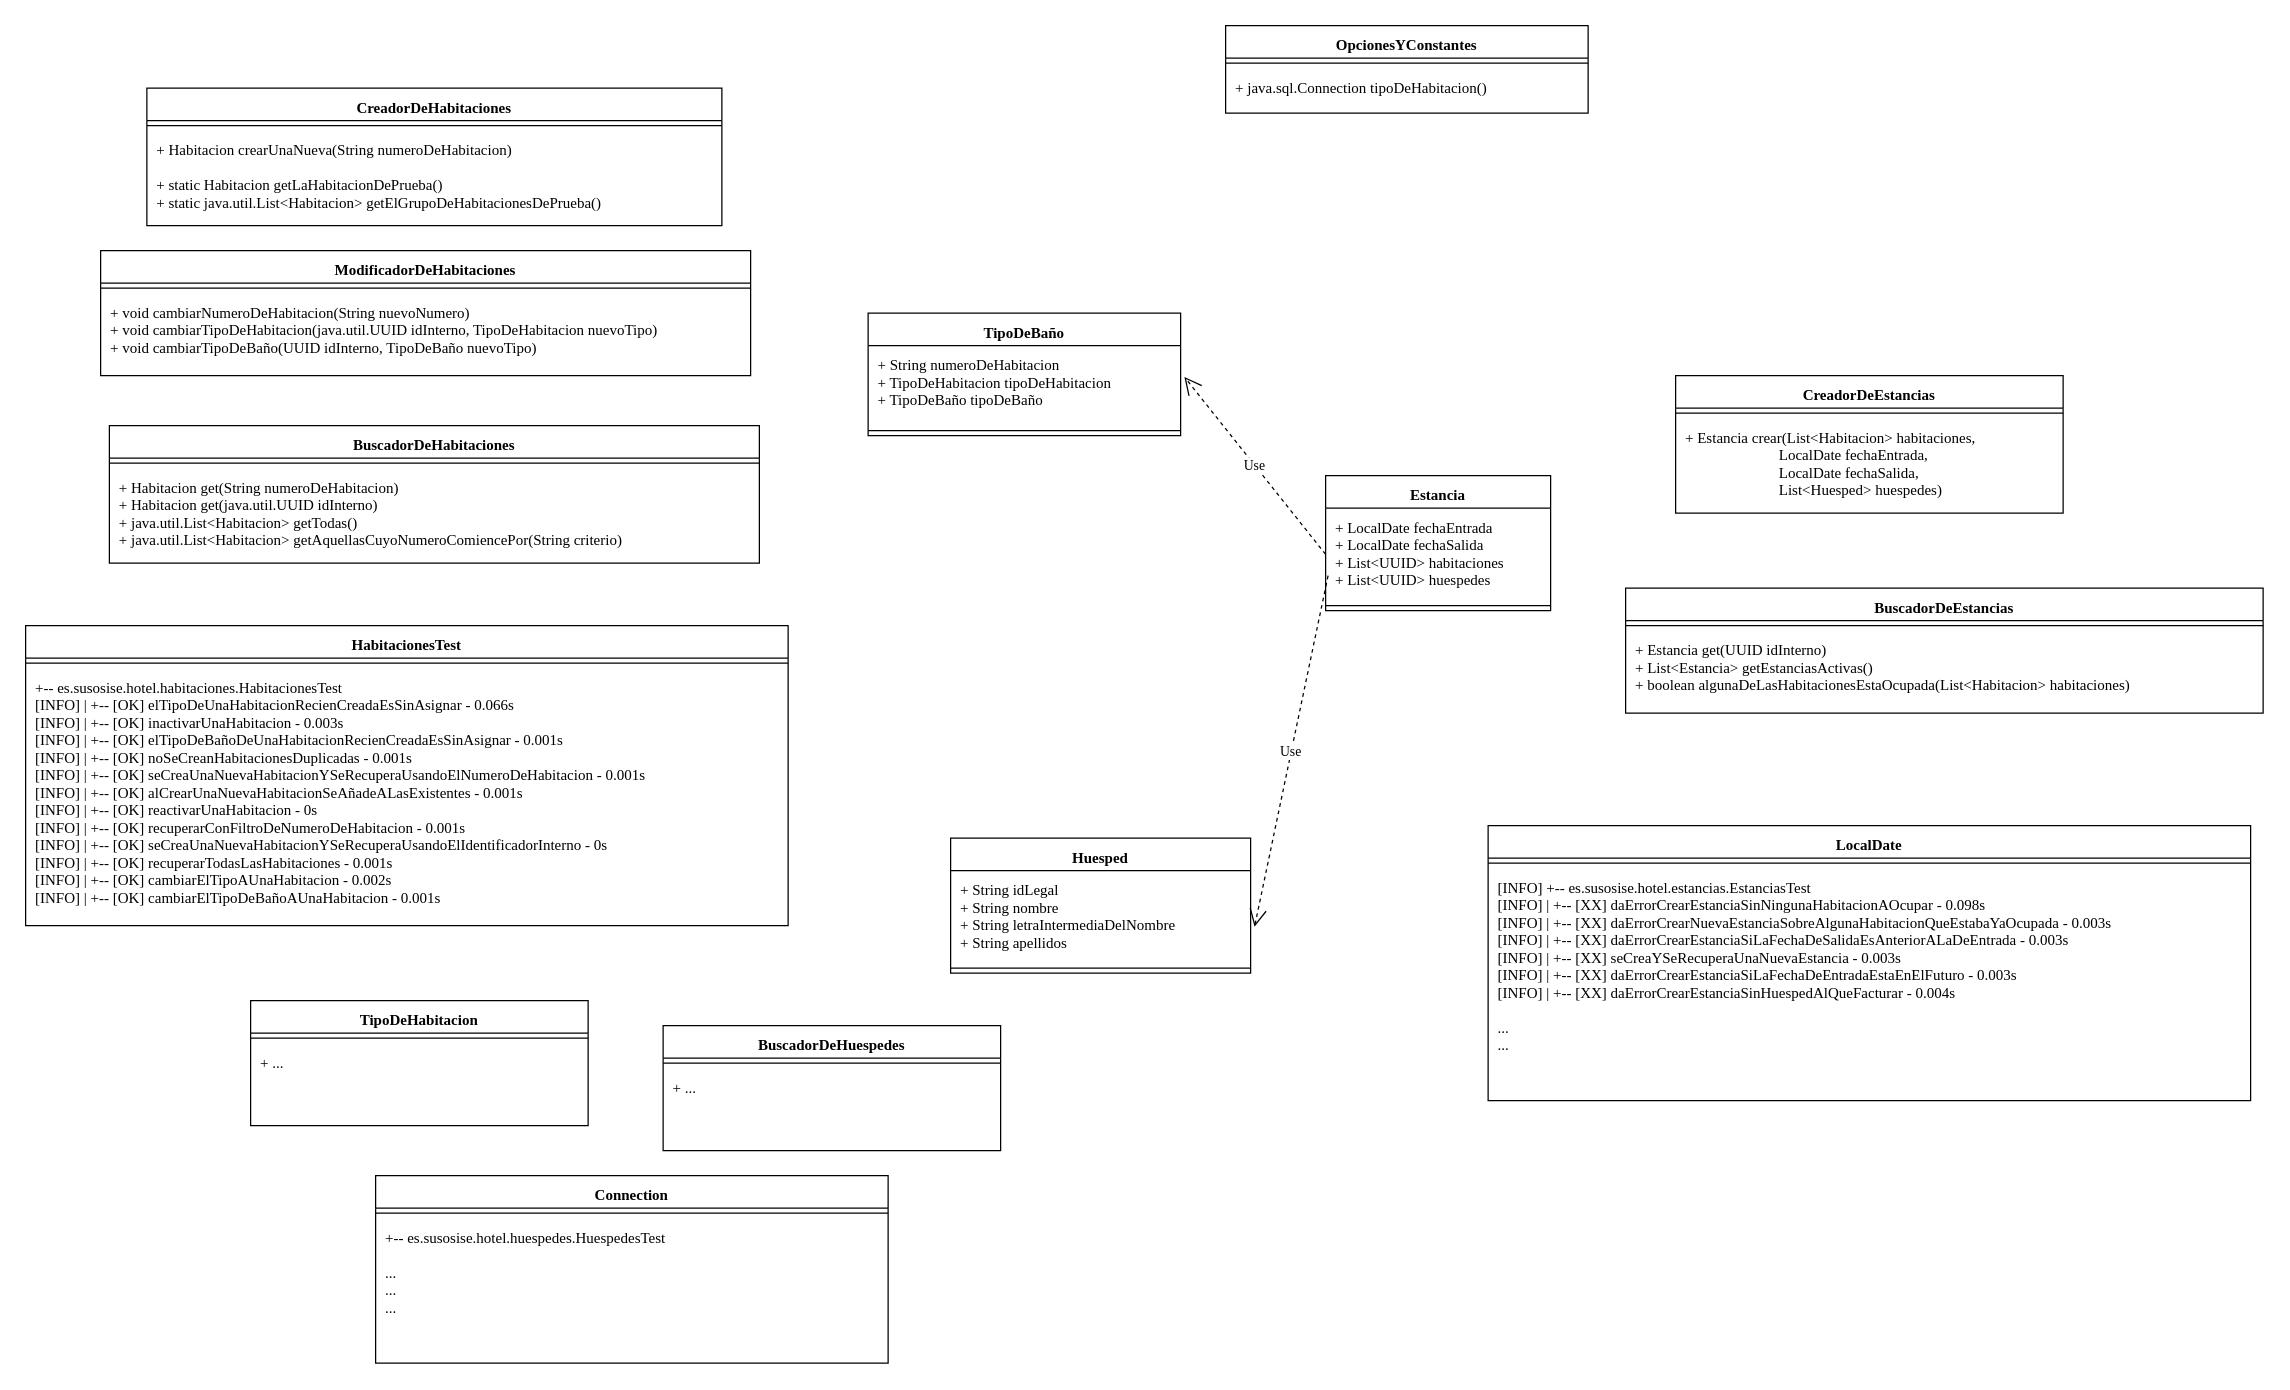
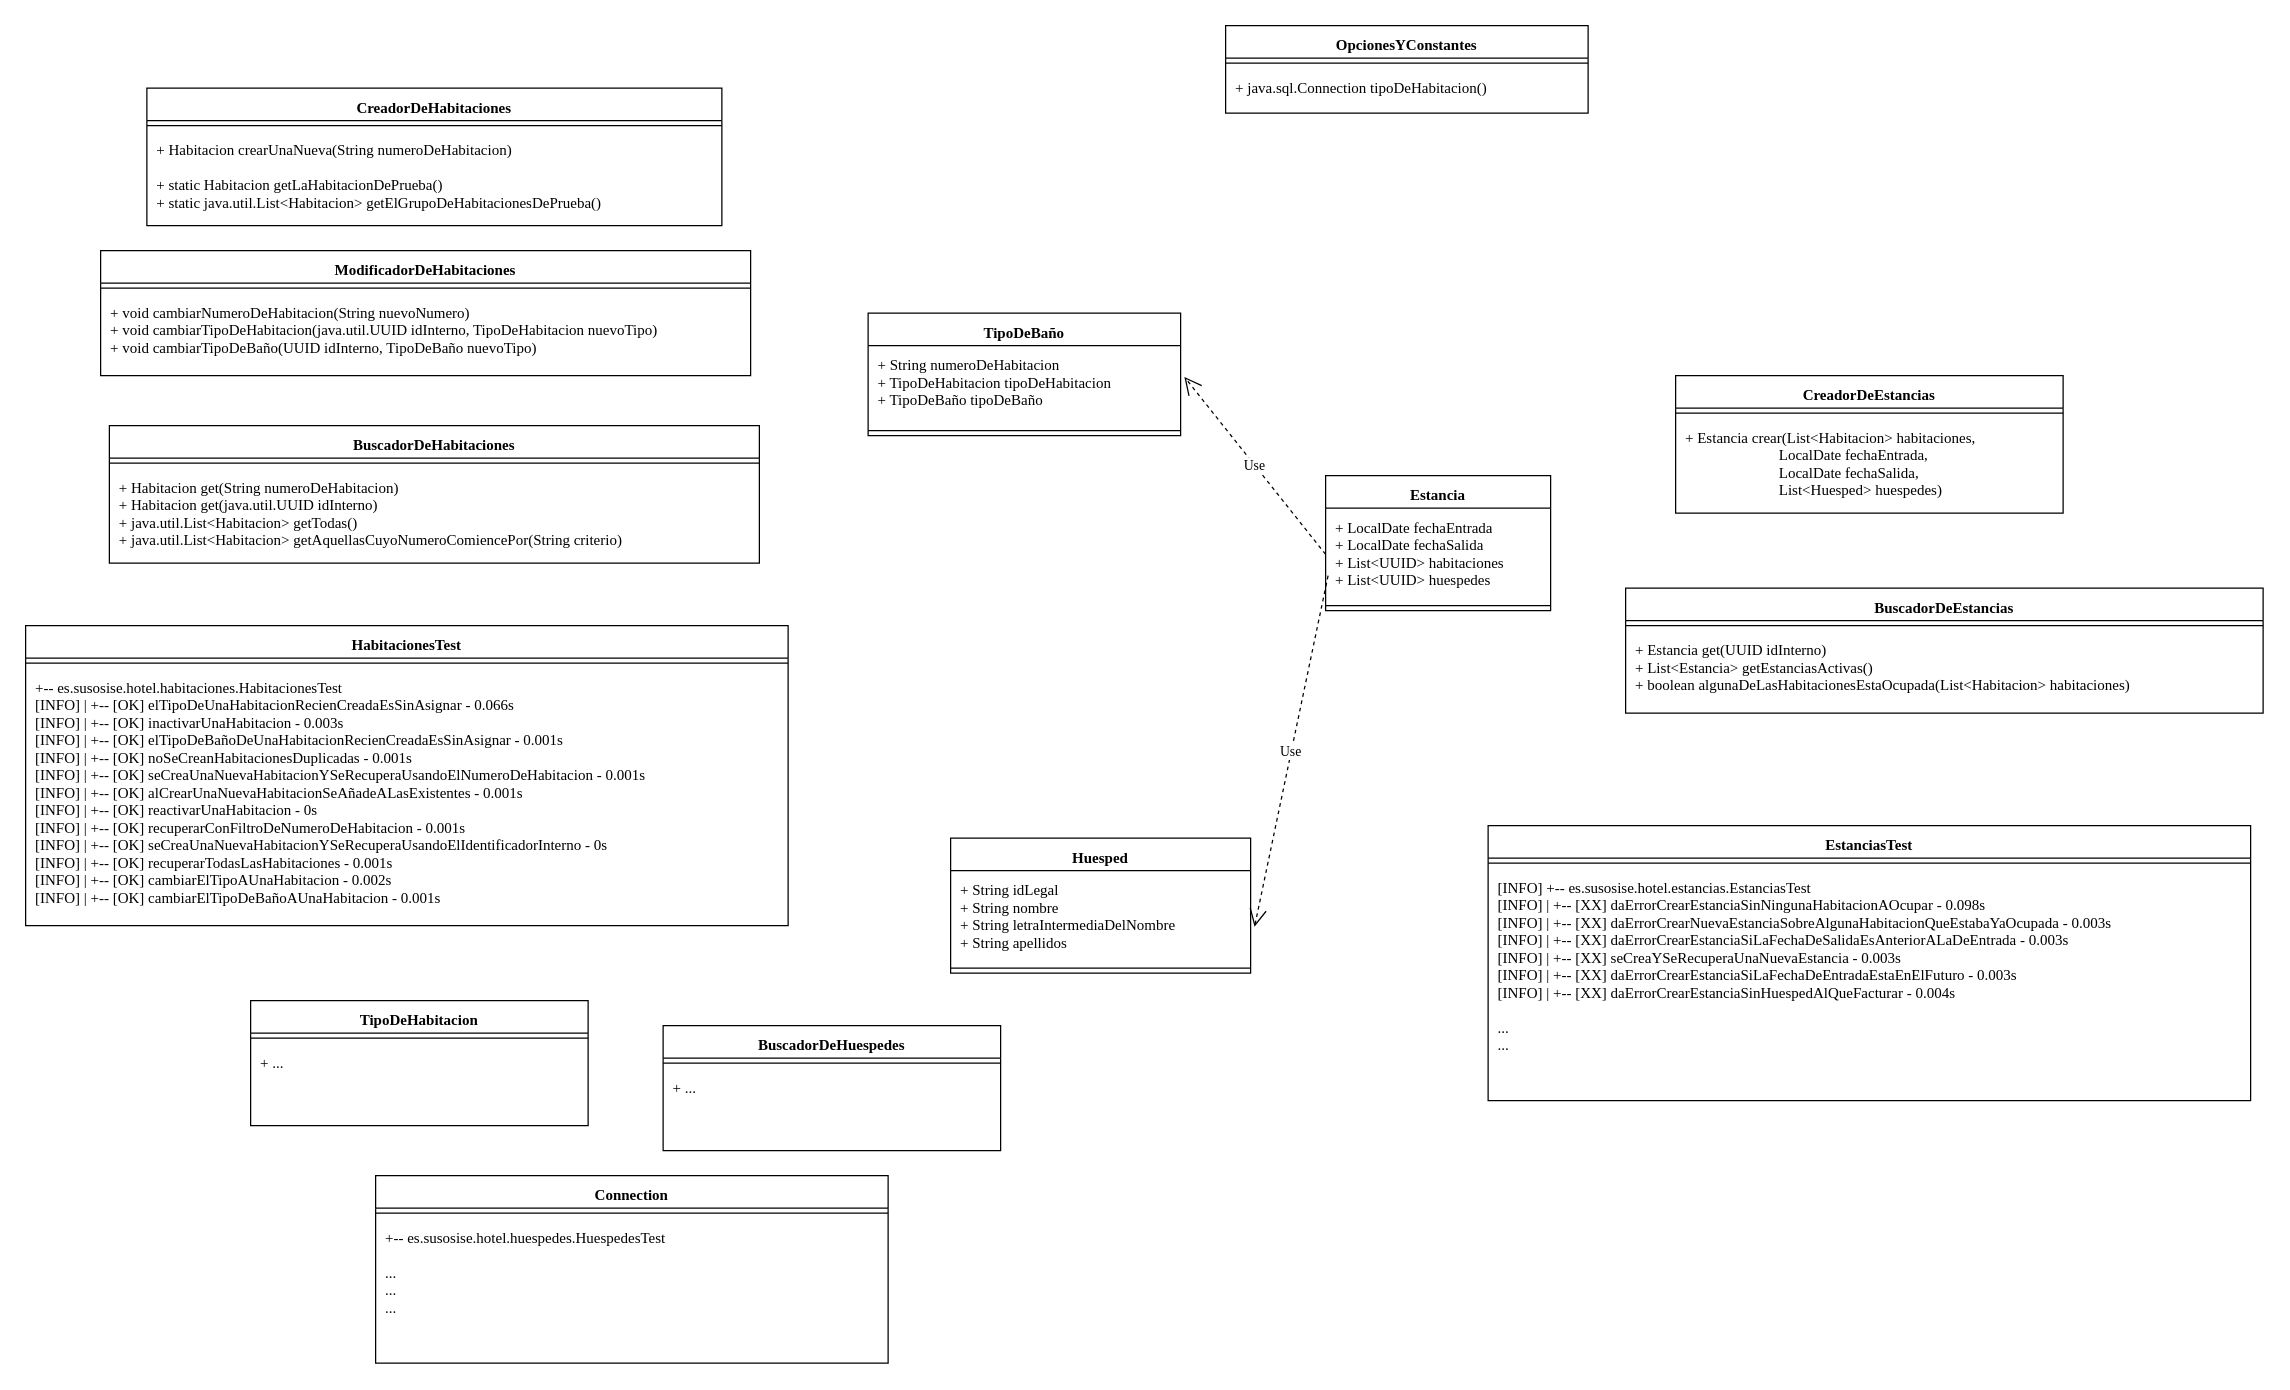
- <mxCell id="34" value="LocalDate" style="swimlane;fontStyle=1;align=center;verticalAlign=top;childLayout=stackLayout;horizontal=1;startSize=26;horizontalStack=0;resizeParent=1;resizeParentMax=0;resizeLast=0;collapsible=1;marginBottom=0;fontFamily=Verdana;spacing=4;" vertex="1" parent="1"><mxGeometry x="1190" y="660" width="610" height="220" as="geometry"><mxRectangle x="90" y="585" width="160" height="26" as="alternateBounds" /></mxGeometry></mxCell>
+ <mxCell id="34" value="EstanciasTest" style="swimlane;fontStyle=1;align=center;verticalAlign=top;childLayout=stackLayout;horizontal=1;startSize=26;horizontalStack=0;resizeParent=1;resizeParentMax=0;resizeLast=0;collapsible=1;marginBottom=0;fontFamily=Verdana;spacing=4;" vertex="1" parent="1"><mxGeometry x="1190" y="660" width="610" height="220" as="geometry"><mxRectangle x="90" y="585" width="160" height="26" as="alternateBounds" /></mxGeometry></mxCell>
